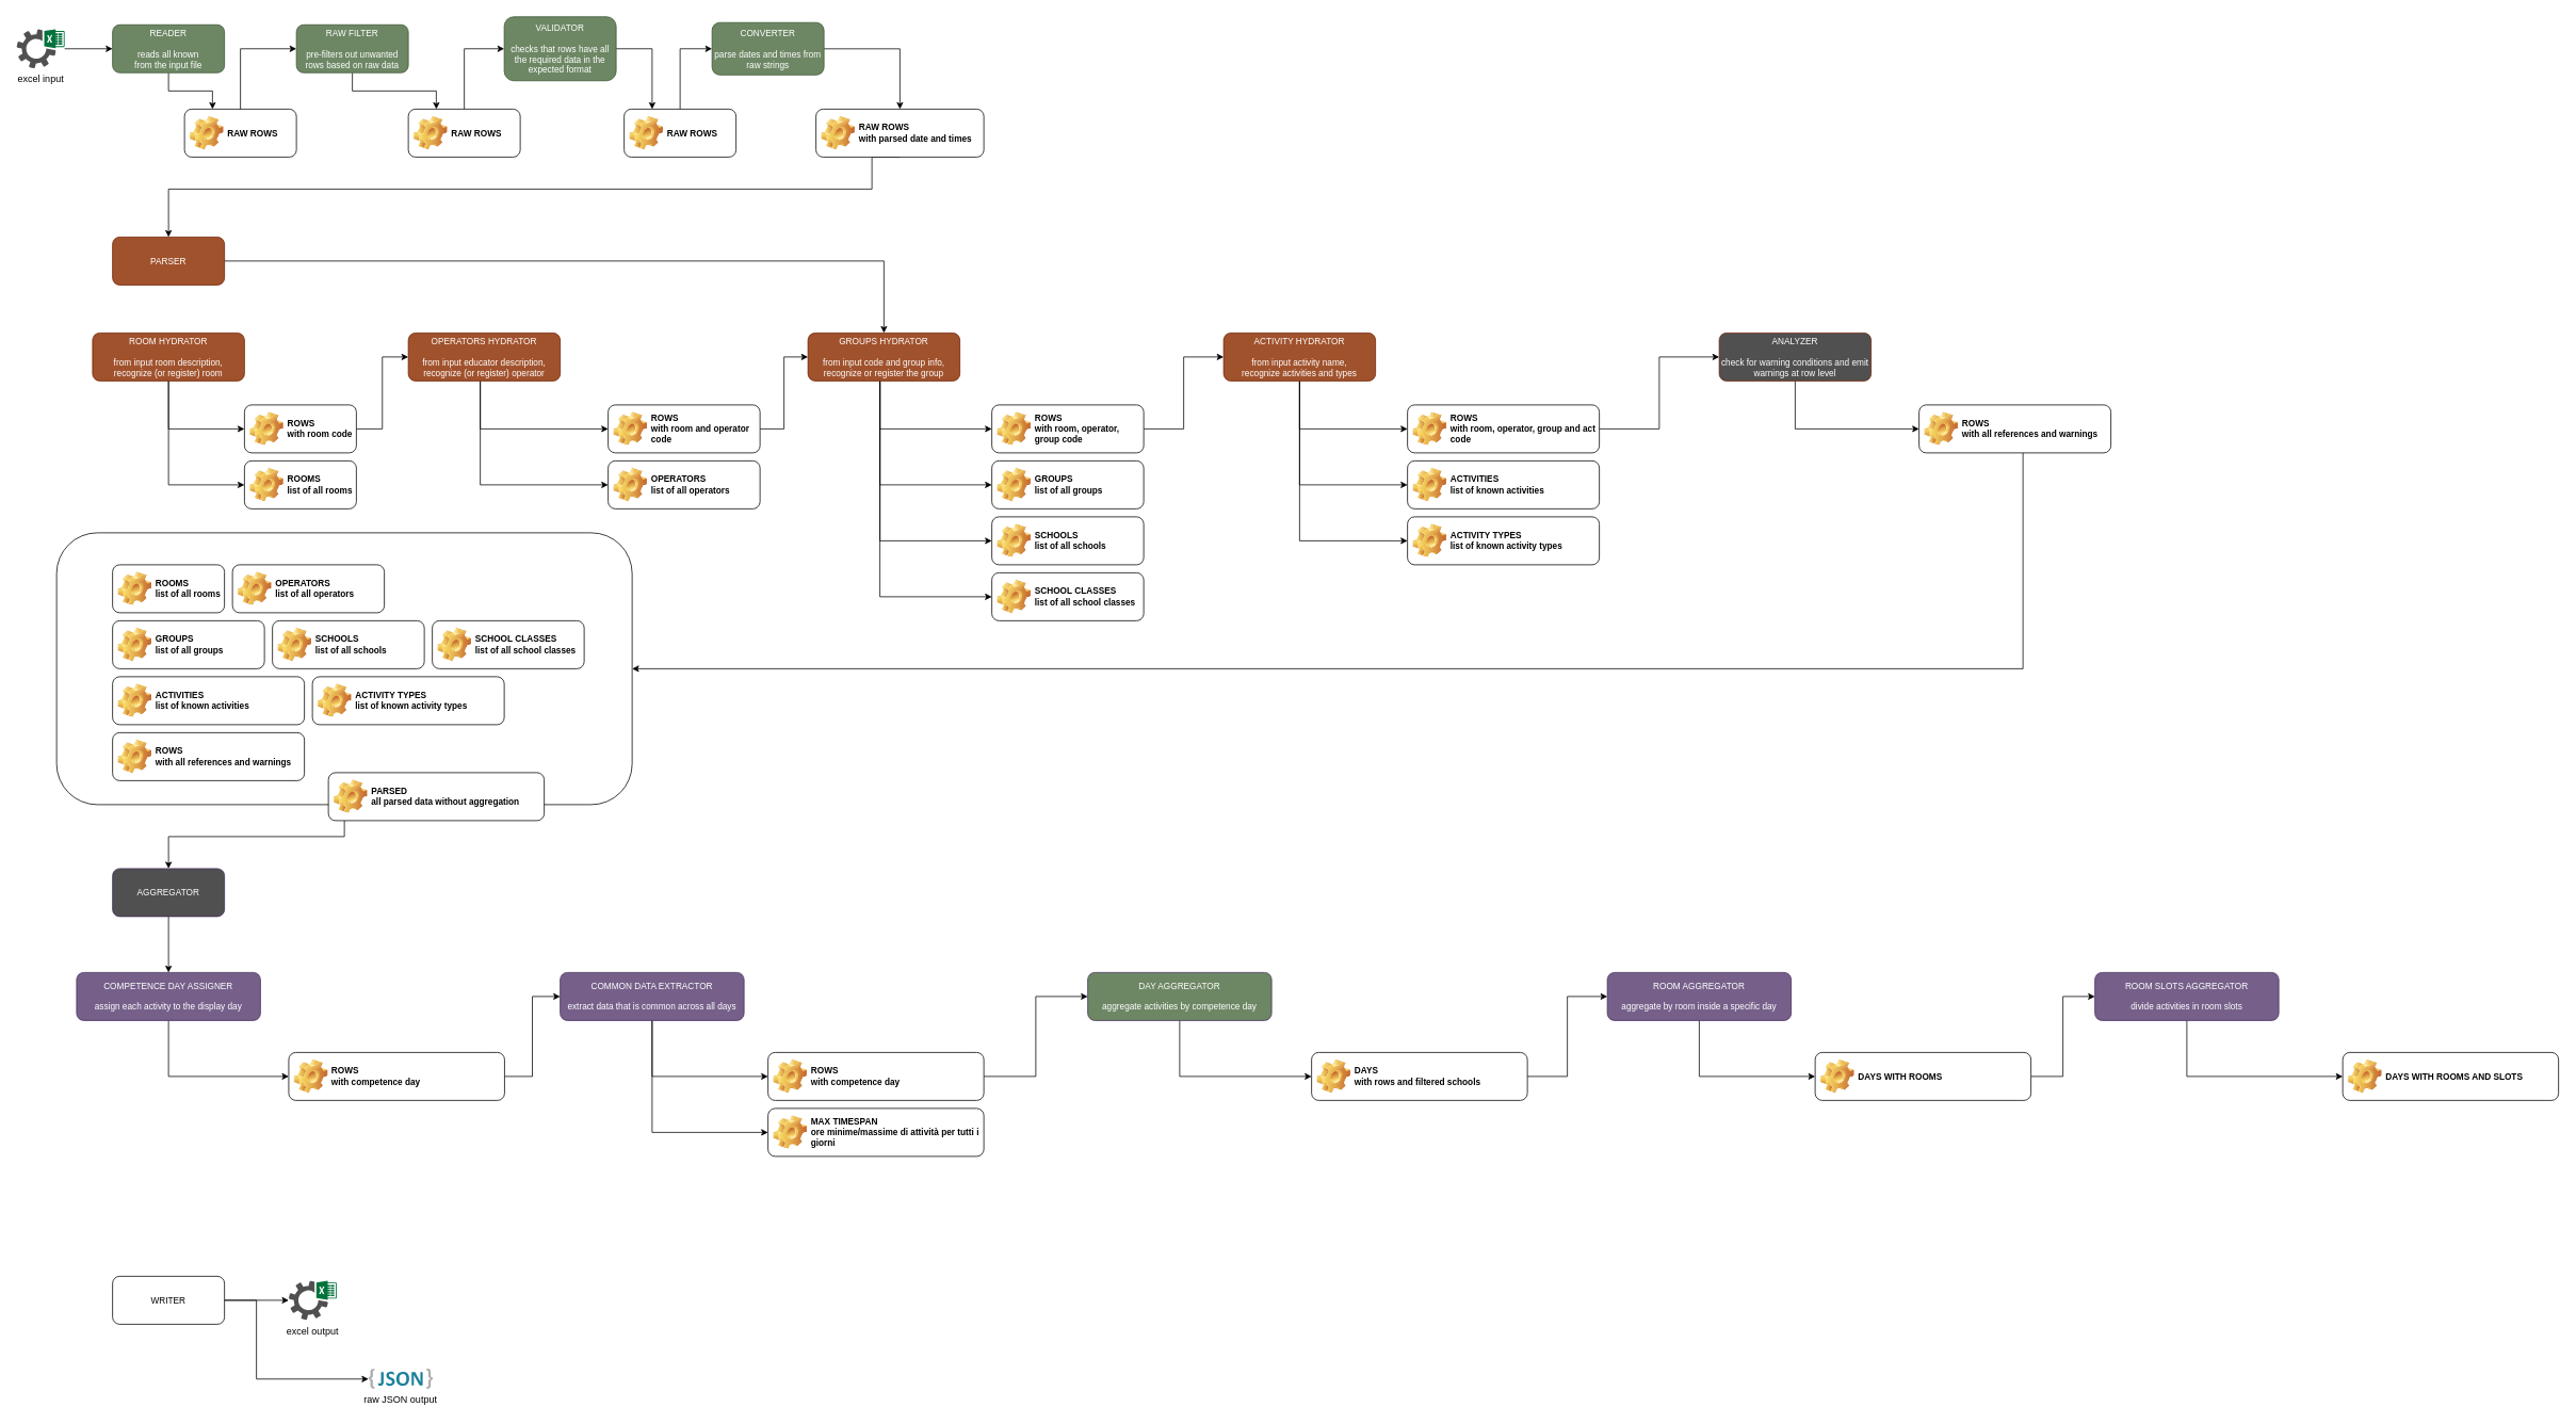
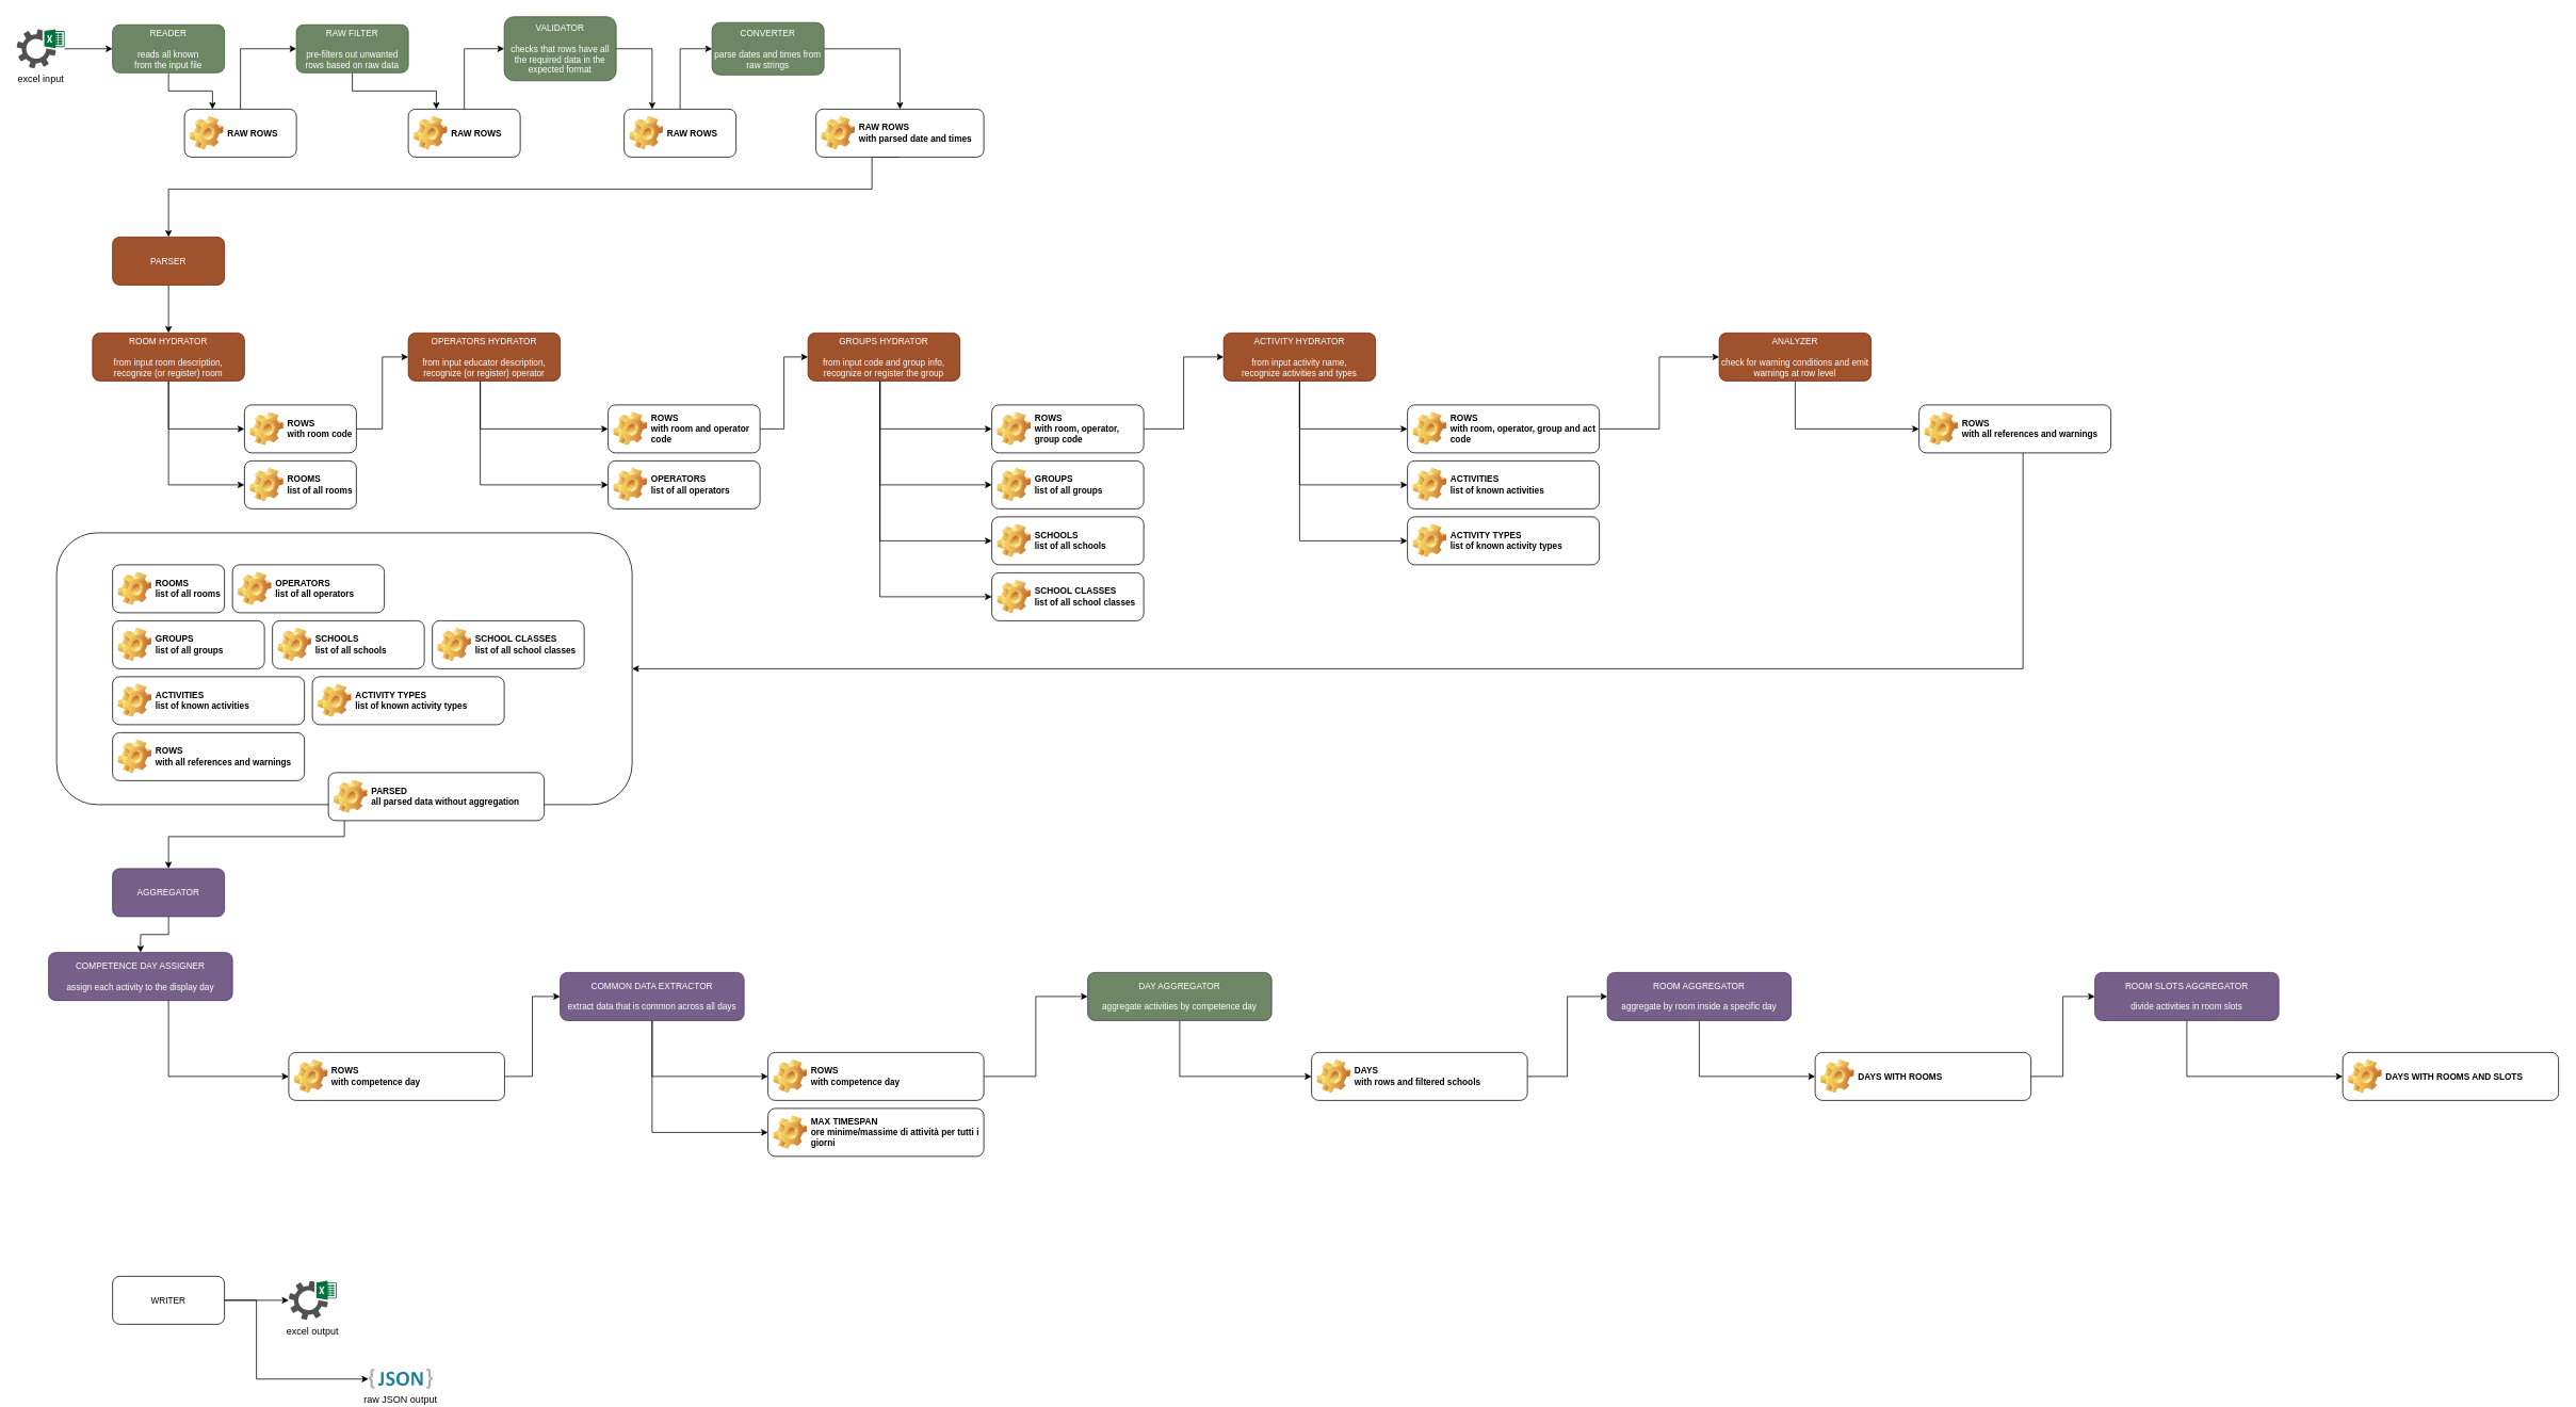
- <mxCell id="19" style="edgeStyle=orthogonalEdgeStyle;rounded=0;orthogonalLoop=1;jettySize=auto;html=1;" parent="1" source="20" target="45" edge="1"><mxGeometry relative="1" as="geometry" /></mxCell>
+ <mxCell id="19" style="edgeStyle=orthogonalEdgeStyle;rounded=0;orthogonalLoop=1;jettySize=auto;html=1;entryX=0.5;entryY=0;entryDx=0;entryDy=0;" parent="1" source="20" target="31" edge="1"><mxGeometry relative="1" as="geometry" /></mxCell>
- <mxCell id="60" value="ANALYZER&lt;br&gt;&lt;br&gt;check for warning conditions and emit warnings at row level" style="rounded=1;whiteSpace=wrap;html=1;fillColor=#505050;strokeColor=#6D1F00;fontColor=#ffffff;fontSize=11;" parent="1" vertex="1"><mxGeometry x="2150" y="416" width="190" height="60" as="geometry" /></mxCell>
+ <mxCell id="60" value="ANALYZER&lt;br&gt;&lt;br&gt;check for warning conditions and emit warnings at row level" style="rounded=1;whiteSpace=wrap;html=1;fillColor=#a0522d;strokeColor=#6D1F00;fontColor=#ffffff;fontSize=11;" parent="1" vertex="1"><mxGeometry x="2150" y="416" width="190" height="60" as="geometry" /></mxCell>
- <mxCell id="64" value="AGGREGATOR" style="rounded=1;whiteSpace=wrap;html=1;fillColor=#505050;strokeColor=#432D57;fontColor=#ffffff;fontSize=11;" parent="1" vertex="1"><mxGeometry x="140" y="1086" width="140" height="60" as="geometry" /></mxCell>
+ <mxCell id="64" value="AGGREGATOR" style="rounded=1;whiteSpace=wrap;html=1;fillColor=#76608a;strokeColor=#432D57;fontColor=#ffffff;fontSize=11;" parent="1" vertex="1"><mxGeometry x="140" y="1086" width="140" height="60" as="geometry" /></mxCell>
- <mxCell id="74" value="COMPETENCE DAY ASSIGNER&lt;br&gt;&lt;br&gt;assign each activity to the display day" style="rounded=1;whiteSpace=wrap;html=1;fillColor=#76608a;strokeColor=#432D57;fontColor=#ffffff;fontSize=11;" parent="1" vertex="1"><mxGeometry x="95" y="1216" width="230" height="60" as="geometry" /></mxCell>
+ <mxCell id="74" value="COMPETENCE DAY ASSIGNER&lt;br&gt;&lt;br&gt;assign each activity to the display day" style="rounded=1;whiteSpace=wrap;html=1;fillColor=#76608a;strokeColor=#432D57;fontColor=#ffffff;fontSize=11;" parent="1" vertex="1"><mxGeometry x="60" y="1191" width="230" height="60" as="geometry" /></mxCell>
